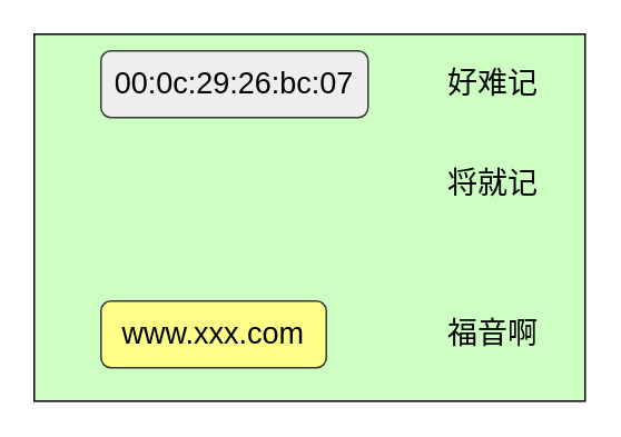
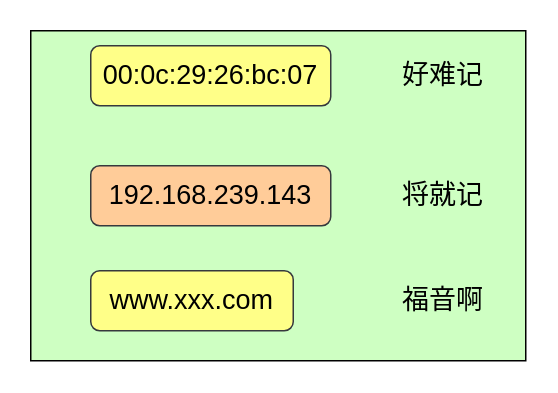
- <mxCell id="3" value="&lt;span&gt;00:0c:29:26:bc:07&lt;/span&gt;" style="rounded=1;whiteSpace=wrap;html=1;fillColor=#eeeeee;fontSize=18;strokeColor=#36393d;" vertex="1" parent="1"><mxGeometry x="60" y="30" width="160" height="40" as="geometry" /></mxCell>
+ <mxCell id="3" value="&lt;span&gt;00:0c:29:26:bc:07&lt;/span&gt;" style="rounded=1;whiteSpace=wrap;html=1;fillColor=#ffff88;fontSize=18;strokeColor=#36393d;" vertex="1" parent="1"><mxGeometry x="60" y="30" width="160" height="40" as="geometry" /></mxCell>
- <mxCell id="6" value="将就记" style="text;html=1;strokeColor=none;fillColor=none;align=center;verticalAlign=middle;whiteSpace=wrap;rounded=0;fontSize=18;" vertex="1" parent="1"><mxGeometry x="250" y="100" width="90" height="20" as="geometry" /></mxCell>
+ <mxCell id="6" value="将就记" style="text;html=1;strokeColor=none;fillColor=none;align=center;verticalAlign=middle;whiteSpace=wrap;rounded=0;fontSize=18;" vertex="1" parent="1"><mxGeometry x="250" y="120" width="90" height="20" as="geometry" /></mxCell>
+ <mxCell id="4" value="&lt;span&gt;192.168.239.143&lt;/span&gt;" style="rounded=1;whiteSpace=wrap;html=1;fillColor=#ffcc99;fontSize=18;strokeColor=#36393d;" vertex="1" parent="1"><mxGeometry x="60" y="110" width="160" height="40" as="geometry" /></mxCell>
